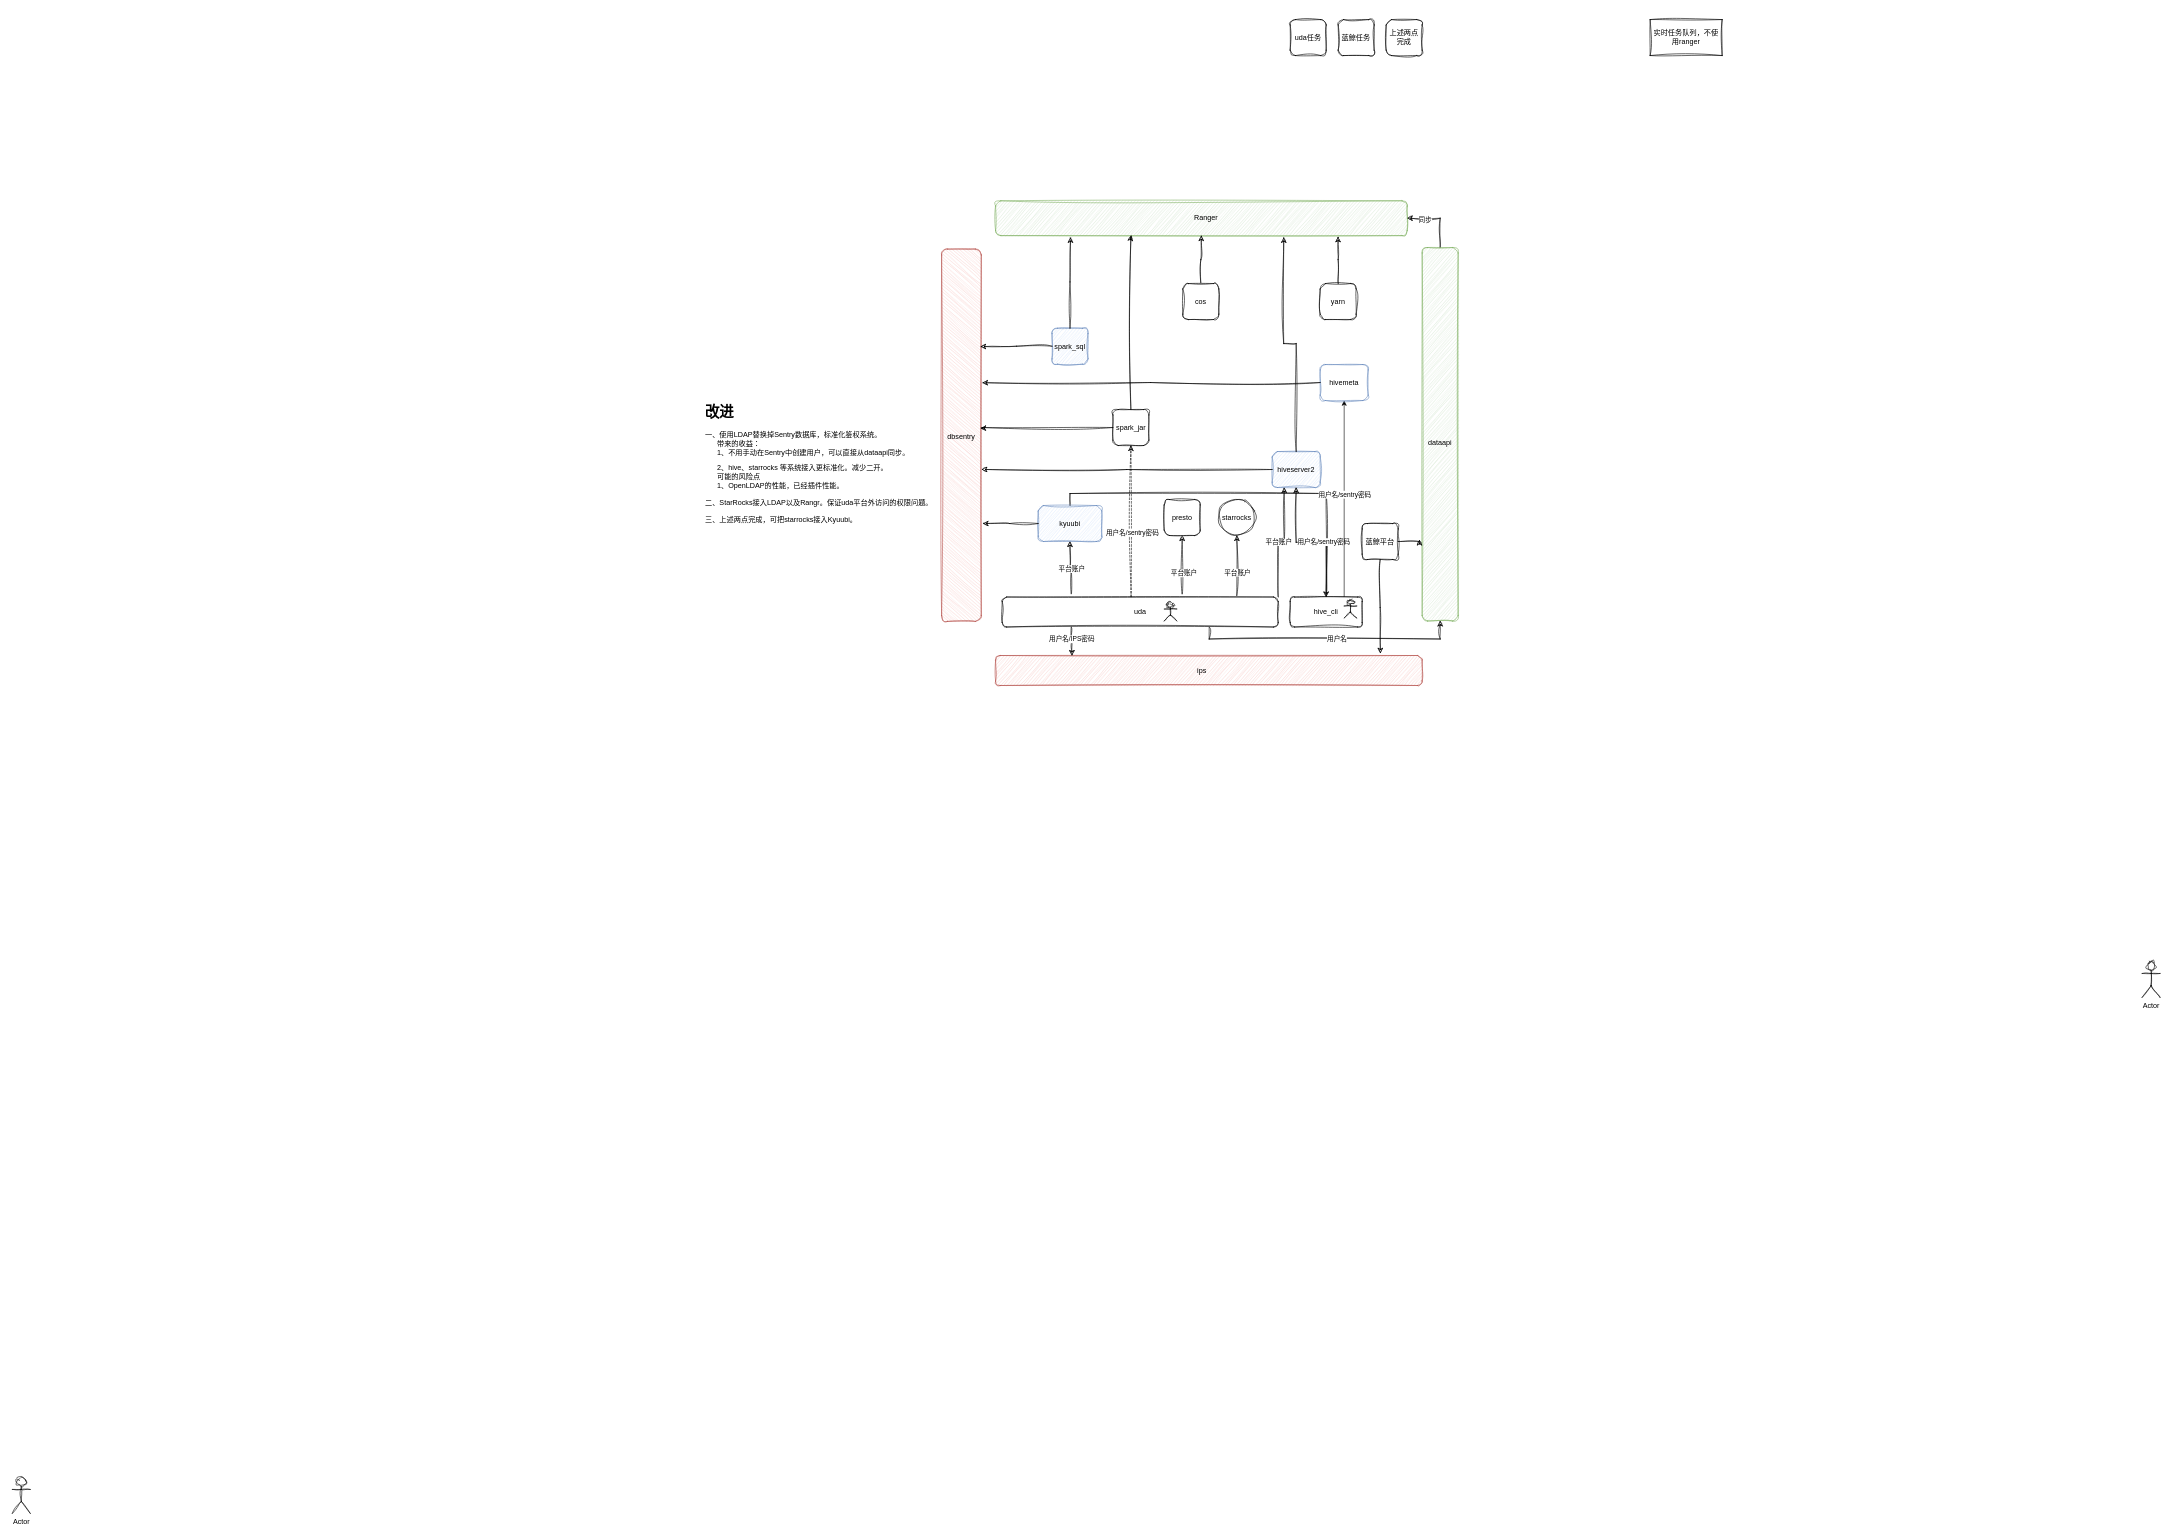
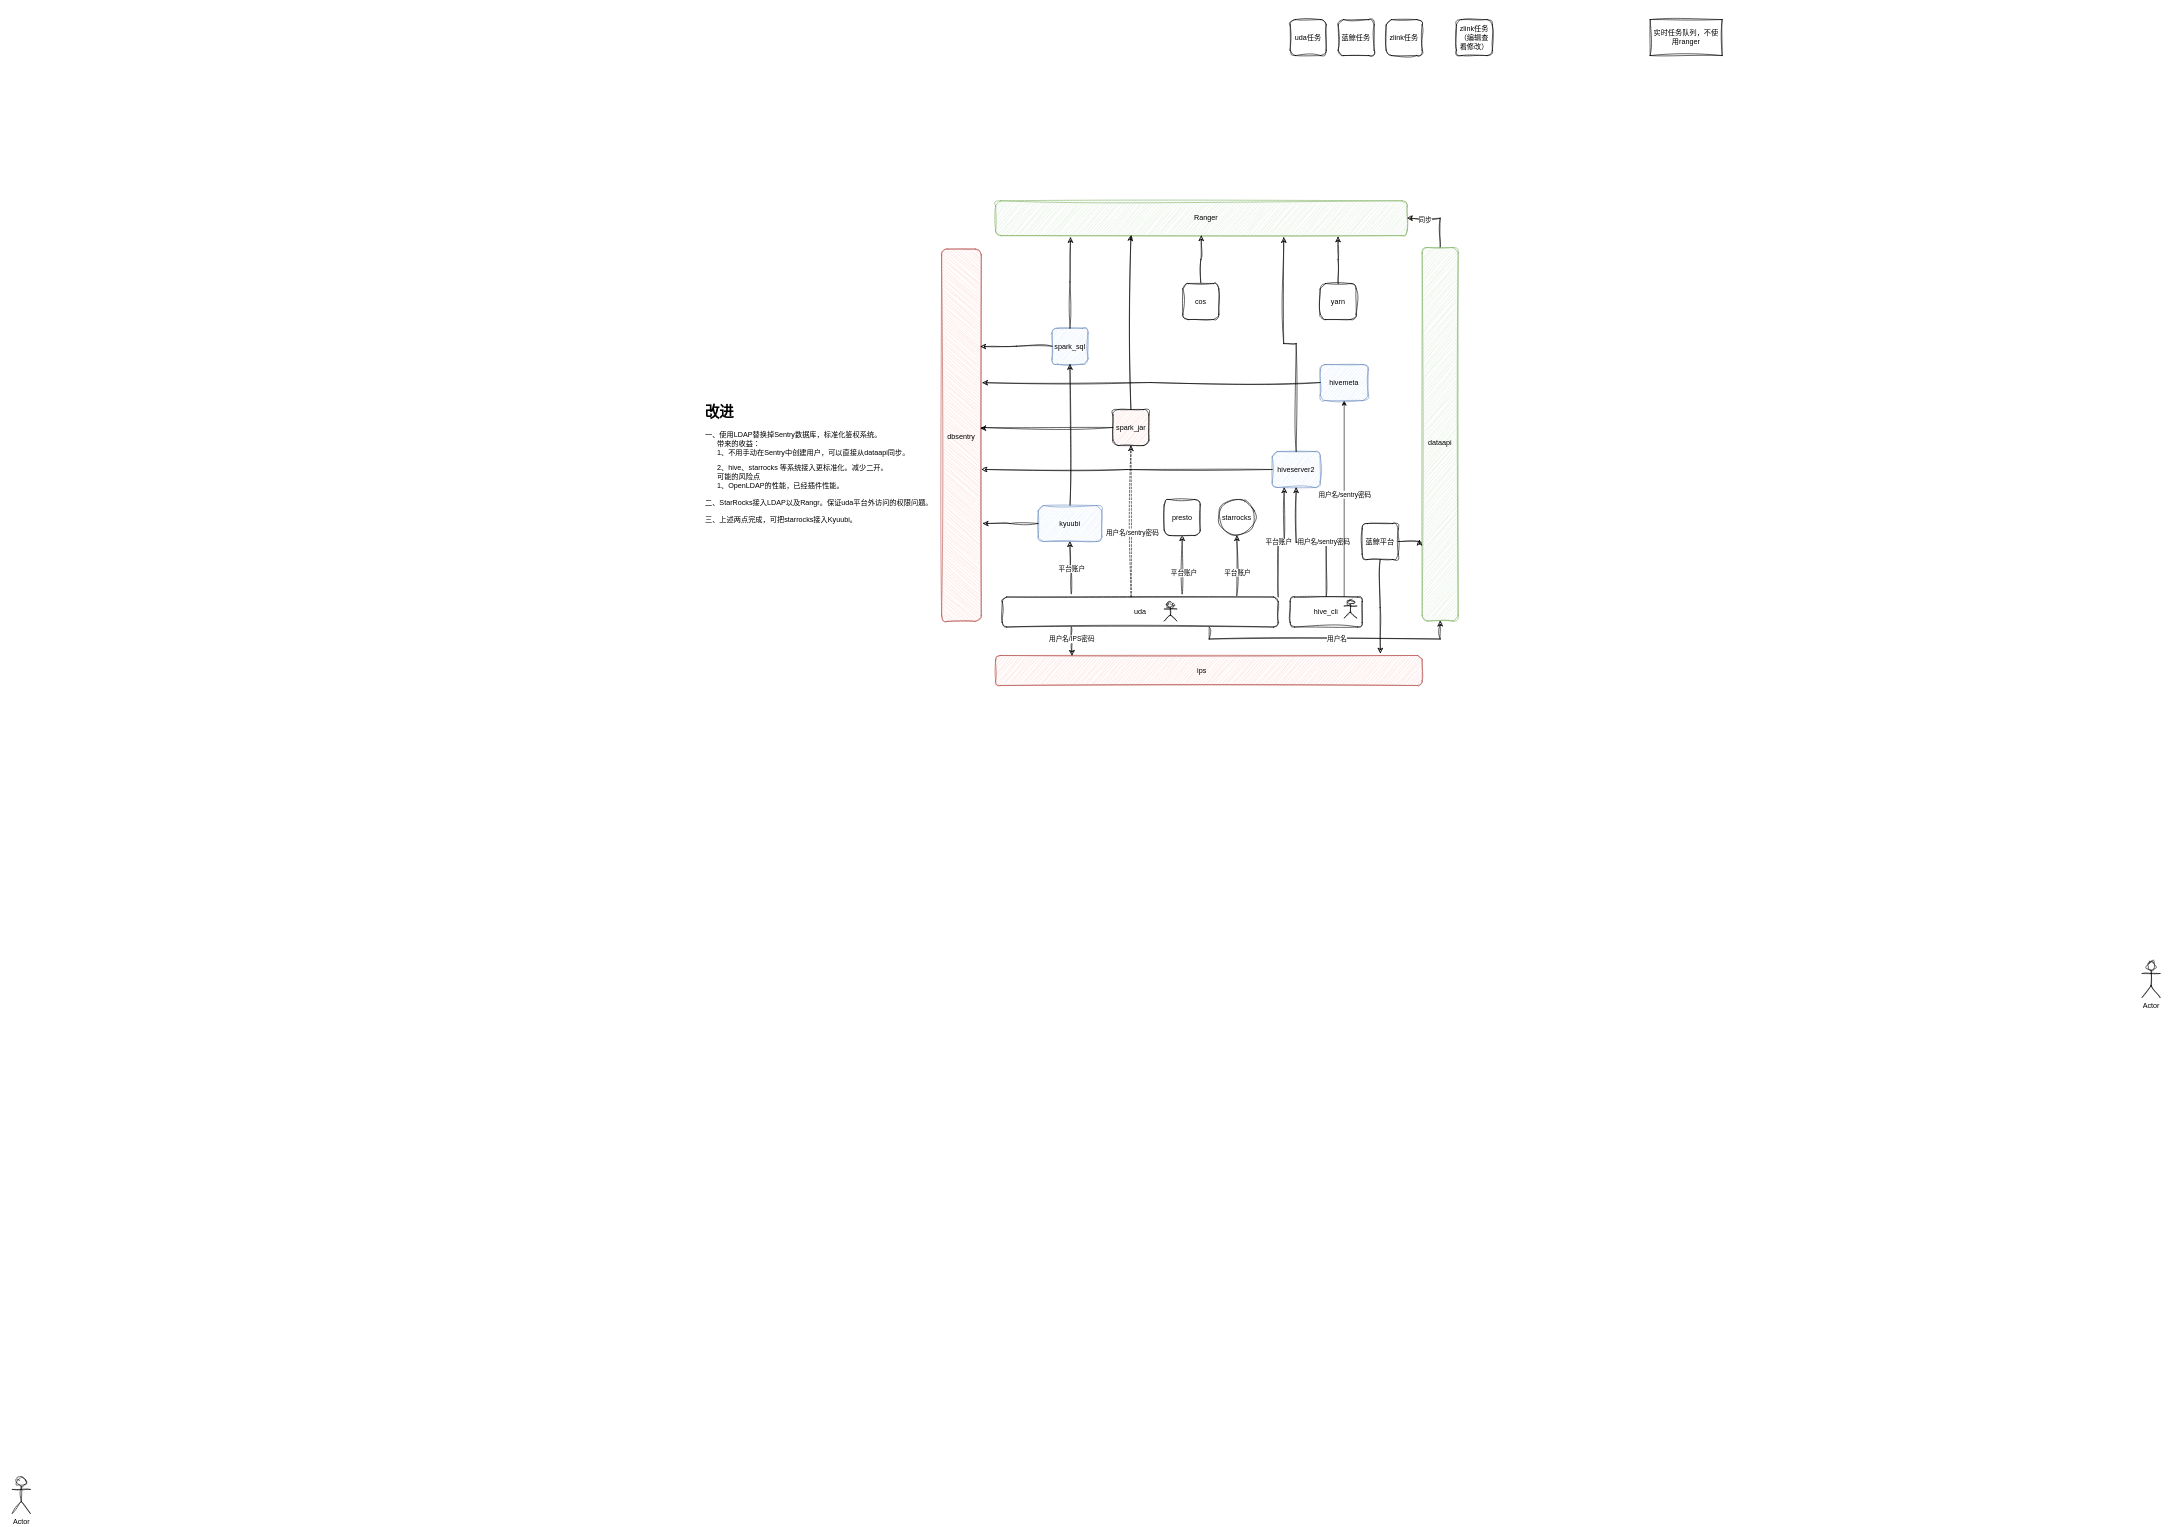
- <mxCell id="12" value="上述两点完成" style="rounded=1;whiteSpace=wrap;html=1;sketch=1;curveFitting=1;jiggle=2;" vertex="1" parent="1"><mxGeometry x="2310" y="32" width="60" height="60" as="geometry" /></mxCell>
+ <mxCell id="12" value="zlink任务" style="rounded=1;whiteSpace=wrap;html=1;sketch=1;curveFitting=1;jiggle=2;" vertex="1" parent="1"><mxGeometry x="2310" y="32" width="60" height="60" as="geometry" /></mxCell>
+ <mxCell id="9" value="zlink任务（编辑查看修改）" style="rounded=1;whiteSpace=wrap;html=1;sketch=1;curveFitting=1;jiggle=2;" vertex="1" parent="1"><mxGeometry x="2427" y="32" width="60" height="60" as="geometry" /></mxCell>
- <mxCell id="42" value="hivemeta" style="rounded=1;whiteSpace=wrap;html=1;sketch=1;curveFitting=1;jiggle=2;fillColor=#ffffff;strokeColor=#6c8ebf;" vertex="1" parent="1"><mxGeometry x="2200" y="607" width="80" height="60" as="geometry" /></mxCell>
+ <mxCell id="42" value="hivemeta" style="rounded=1;whiteSpace=wrap;html=1;sketch=1;curveFitting=1;jiggle=2;fillColor=#dae8fc;strokeColor=#6c8ebf;" vertex="1" parent="1"><mxGeometry x="2200" y="607" width="80" height="60" as="geometry" /></mxCell>
- <mxCell id="40" value="spark_jar" style="rounded=1;whiteSpace=wrap;html=1;sketch=1;curveFitting=1;jiggle=2;" vertex="1" parent="1"><mxGeometry x="1854.5" y="682" width="60" height="60" as="geometry" /></mxCell>
+ <mxCell id="40" value="spark_jar" style="rounded=1;whiteSpace=wrap;html=1;sketch=1;curveFitting=1;jiggle=2;fillColor=#f8cecc;" vertex="1" parent="1"><mxGeometry x="1854.5" y="682" width="60" height="60" as="geometry" /></mxCell>
- <mxCell id="28" style="edgeStyle=orthogonalEdgeStyle;rounded=0;orthogonalLoop=1;jettySize=auto;html=1;exitX=0.5;exitY=0;exitDx=0;exitDy=0;sketch=1;curveFitting=1;jiggle=2;" edge="1" parent="1" source="29" target="35"><mxGeometry relative="1" as="geometry" /></mxCell>
+ <mxCell id="28" style="edgeStyle=orthogonalEdgeStyle;rounded=0;orthogonalLoop=1;jettySize=auto;html=1;exitX=0.5;exitY=0;exitDx=0;exitDy=0;entryX=0.5;entryY=1;entryDx=0;entryDy=0;sketch=1;curveFitting=1;jiggle=2;" edge="1" parent="1" source="29" target="5"><mxGeometry relative="1" as="geometry" /></mxCell>
